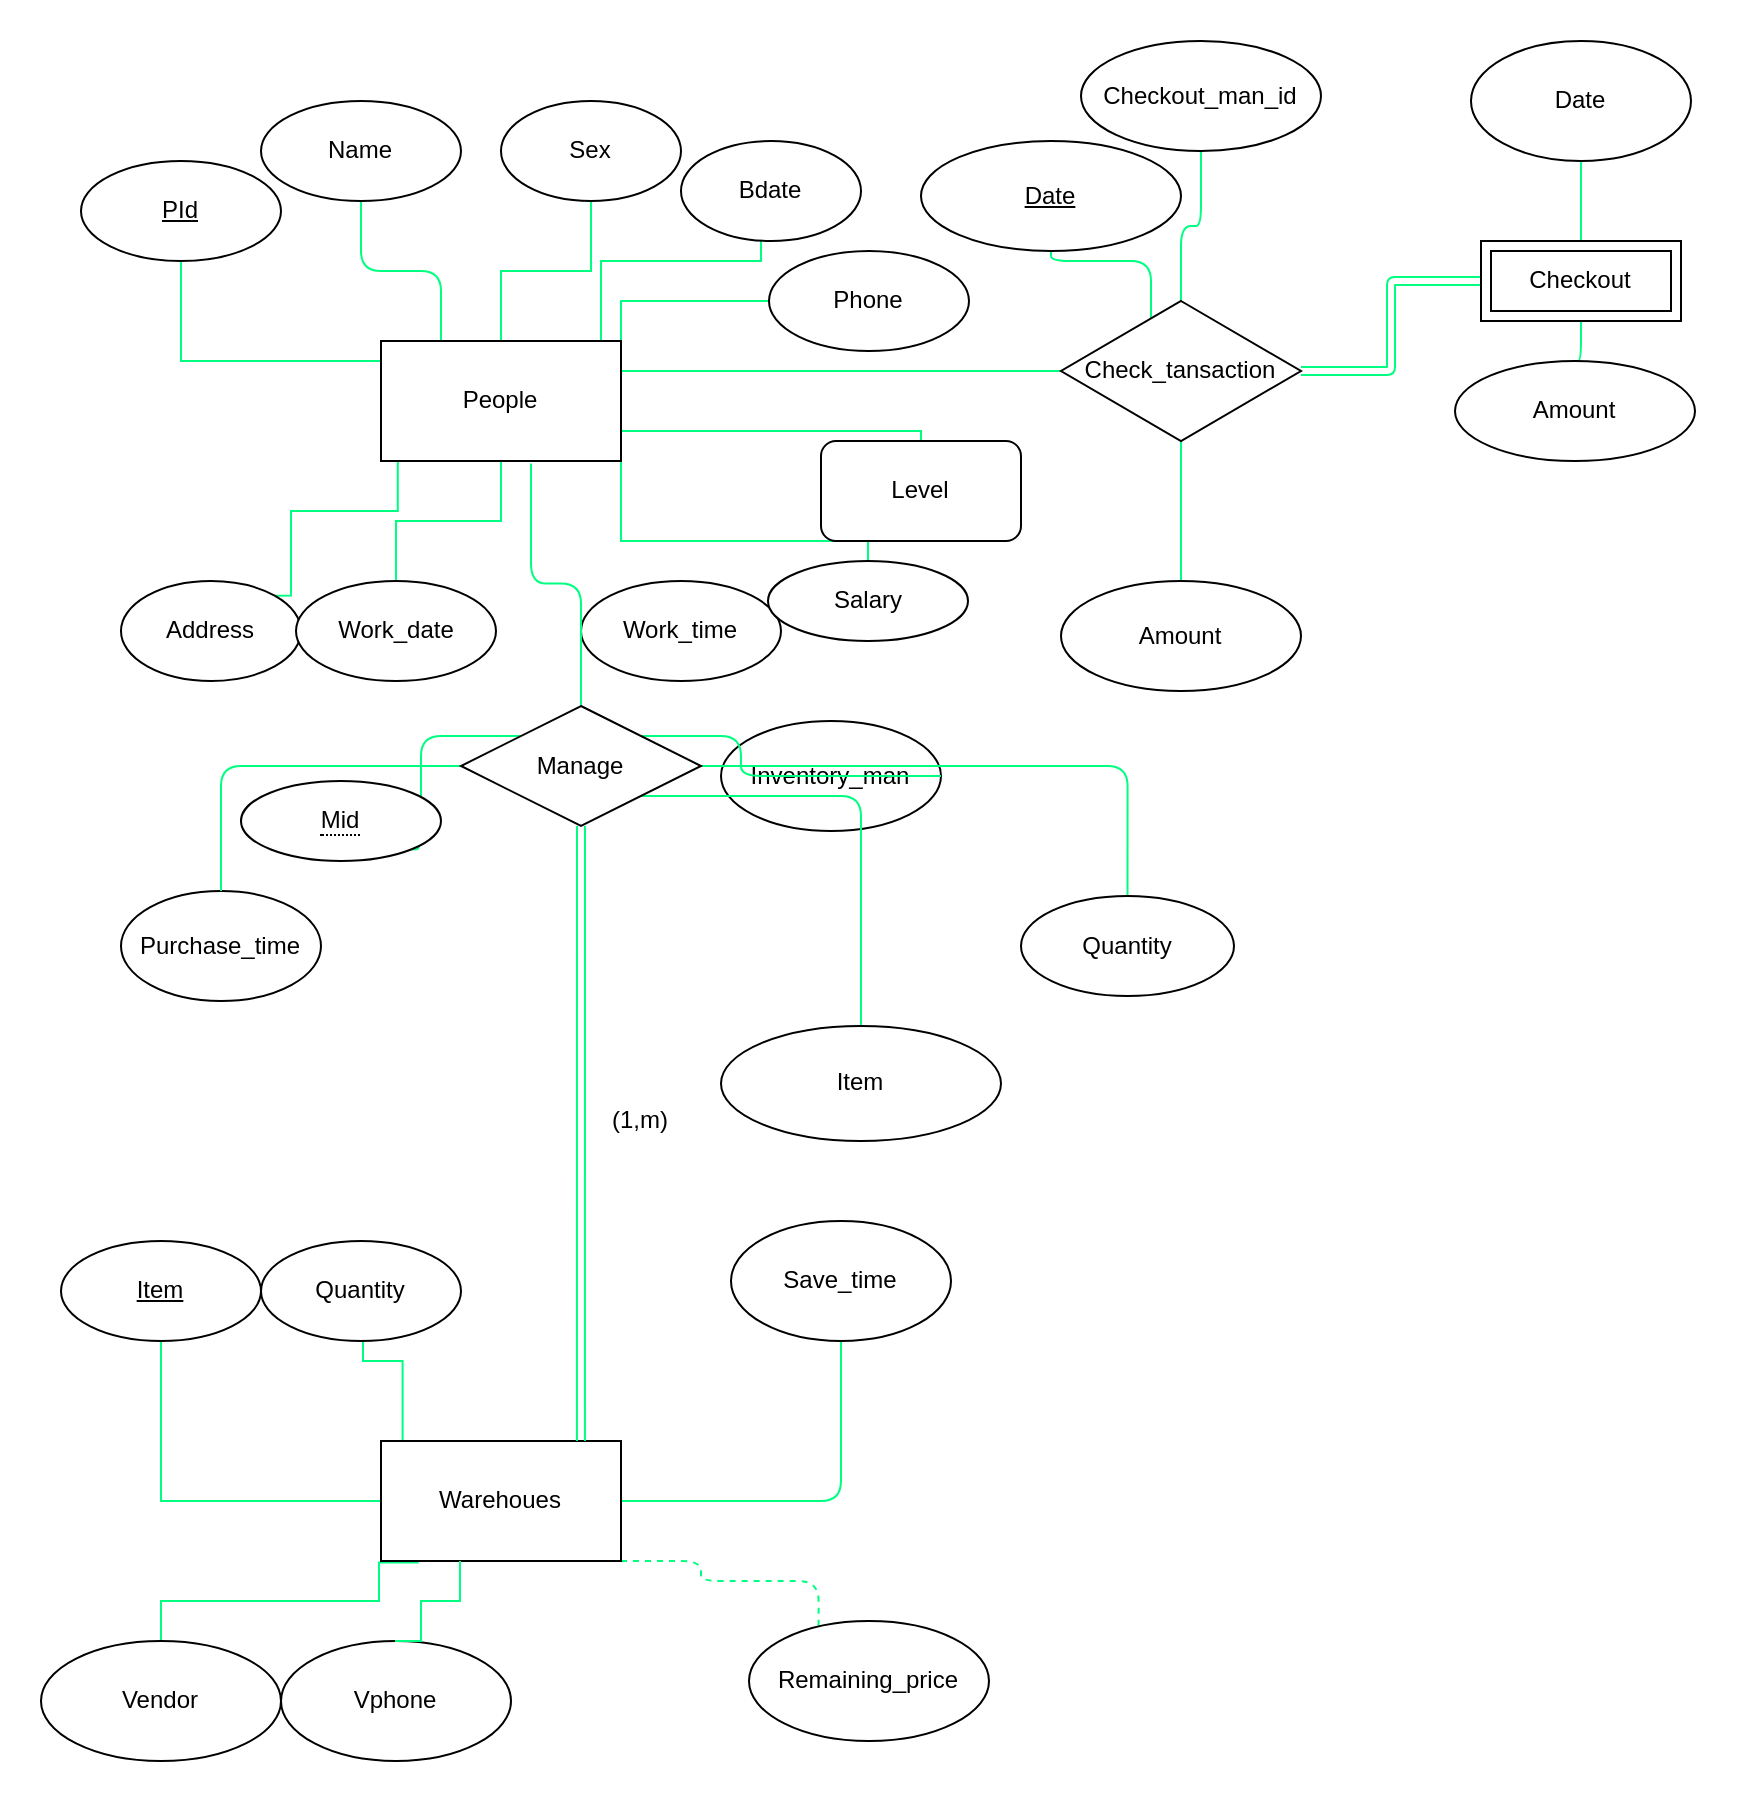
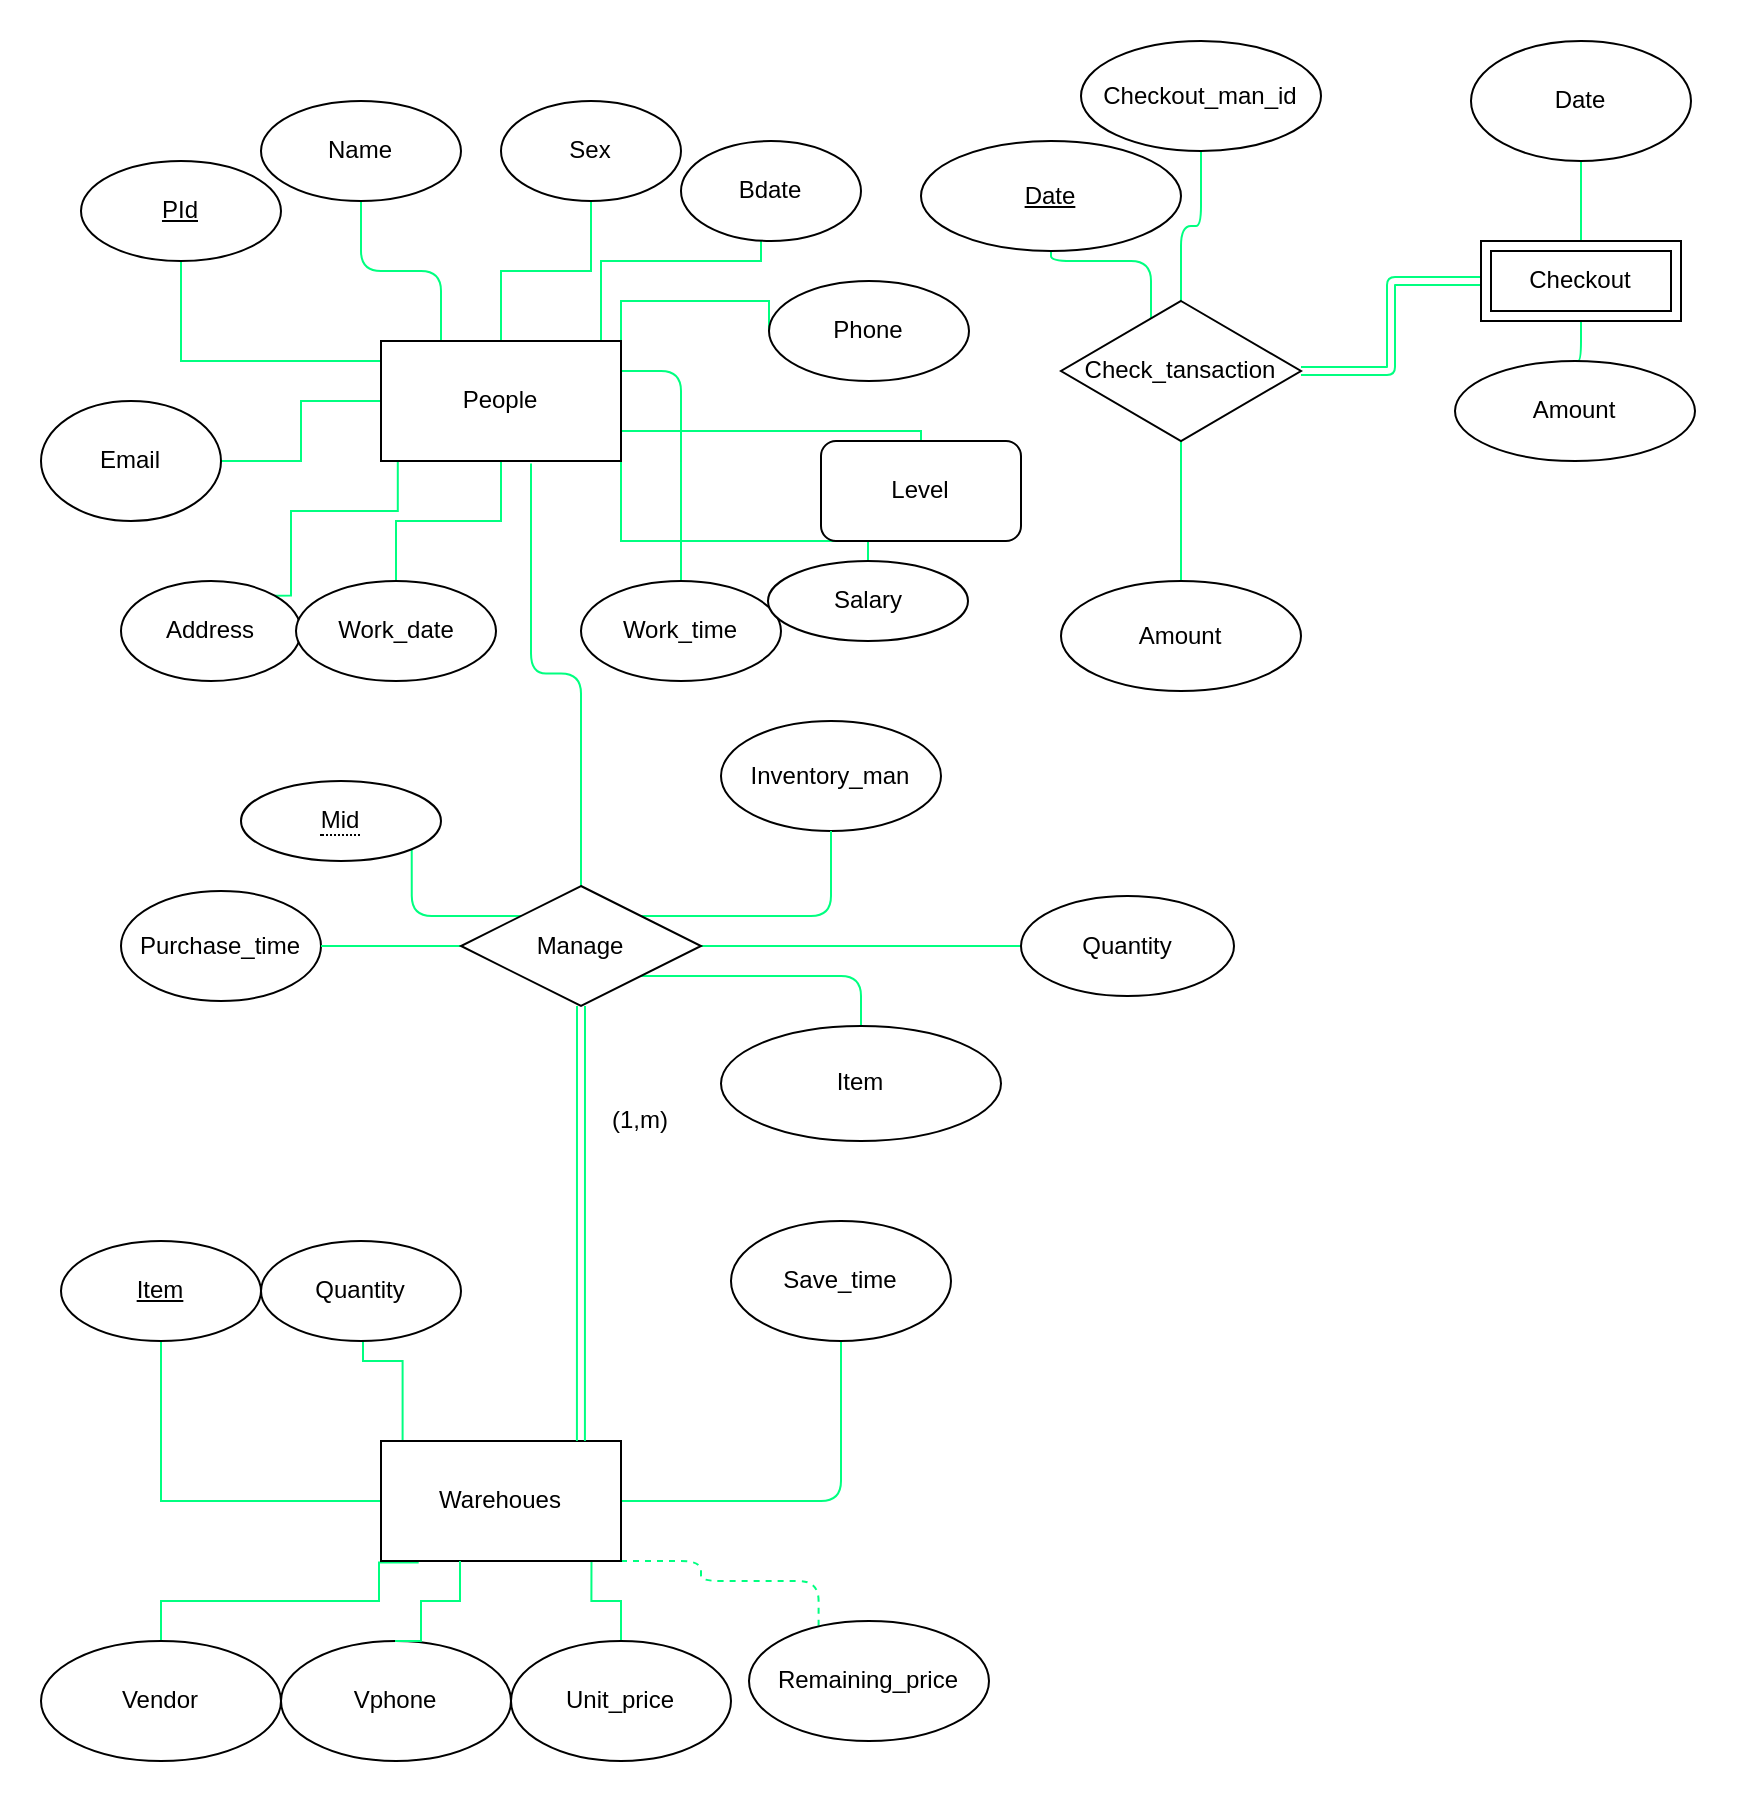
- <mxCell id="16" value="Phone" style="ellipse;whiteSpace=wrap;html=1;" vertex="1" parent="1"><mxGeometry x="384" y="125" width="100" height="50" as="geometry" /></mxCell>
+ <mxCell id="16" value="Phone" style="ellipse;whiteSpace=wrap;html=1;" vertex="1" parent="1"><mxGeometry x="384" y="140" width="100" height="50" as="geometry" /></mxCell>
- <mxCell id="12" style="edgeStyle=orthogonalEdgeStyle;rounded=1;orthogonalLoop=1;jettySize=auto;html=1;exitX=1;exitY=0.25;exitDx=0;exitDy=0;entryX=0;entryY=0.5;entryDx=0;entryDy=0;endArrow=none;endFill=0;strokeColor=#00FF80;" edge="1" parent="1" source="13" target="57"><mxGeometry relative="1" as="geometry" /></mxCell>
+ <mxCell id="12" style="edgeStyle=orthogonalEdgeStyle;rounded=1;orthogonalLoop=1;jettySize=auto;html=1;exitX=1;exitY=0.25;exitDx=0;exitDy=0;endArrow=none;endFill=0;strokeColor=#00FF80;" edge="1" parent="1" source="13" target="23"><mxGeometry relative="1" as="geometry" /></mxCell>
+ <mxCell id="8" value="" style="edgeStyle=orthogonalEdgeStyle;rounded=0;orthogonalLoop=1;jettySize=auto;html=1;endArrow=none;endFill=0;strokeColor=#00FF80;" edge="1" parent="1" source="13" target="21"><mxGeometry relative="1" as="geometry" /></mxCell>
+ <mxCell id="21" value="Email" style="ellipse;whiteSpace=wrap;html=1;rounded=0;" vertex="1" parent="1"><mxGeometry y="200" width="90" height="60" as="geometry" x="20" /></mxCell>
- <mxCell id="49" value="Manage" style="shape=rhombus;perimeter=rhombusPerimeter;whiteSpace=wrap;html=1;align=center;" vertex="1" parent="1"><mxGeometry x="230" y="352.5" width="120" height="60" as="geometry" /></mxCell>
+ <mxCell id="49" value="Manage" style="shape=rhombus;perimeter=rhombusPerimeter;whiteSpace=wrap;html=1;align=center;" vertex="1" parent="1"><mxGeometry x="230" y="442.5" width="120" height="60" as="geometry" /></mxCell>
+ <mxCell id="28" value="" style="edgeStyle=orthogonalEdgeStyle;rounded=0;orthogonalLoop=1;jettySize=auto;html=1;exitX=0.877;exitY=0.987;exitDx=0;exitDy=0;exitPerimeter=0;endArrow=none;endFill=0;strokeColor=#00FF80;" edge="1" parent="1" source="30" target="37"><mxGeometry relative="1" as="geometry" /></mxCell>
+ <mxCell id="37" value="Unit_price" style="ellipse;whiteSpace=wrap;html=1;rounded=0;" vertex="1" parent="1"><mxGeometry x="255" y="820" width="110" height="60" as="geometry" /></mxCell>
